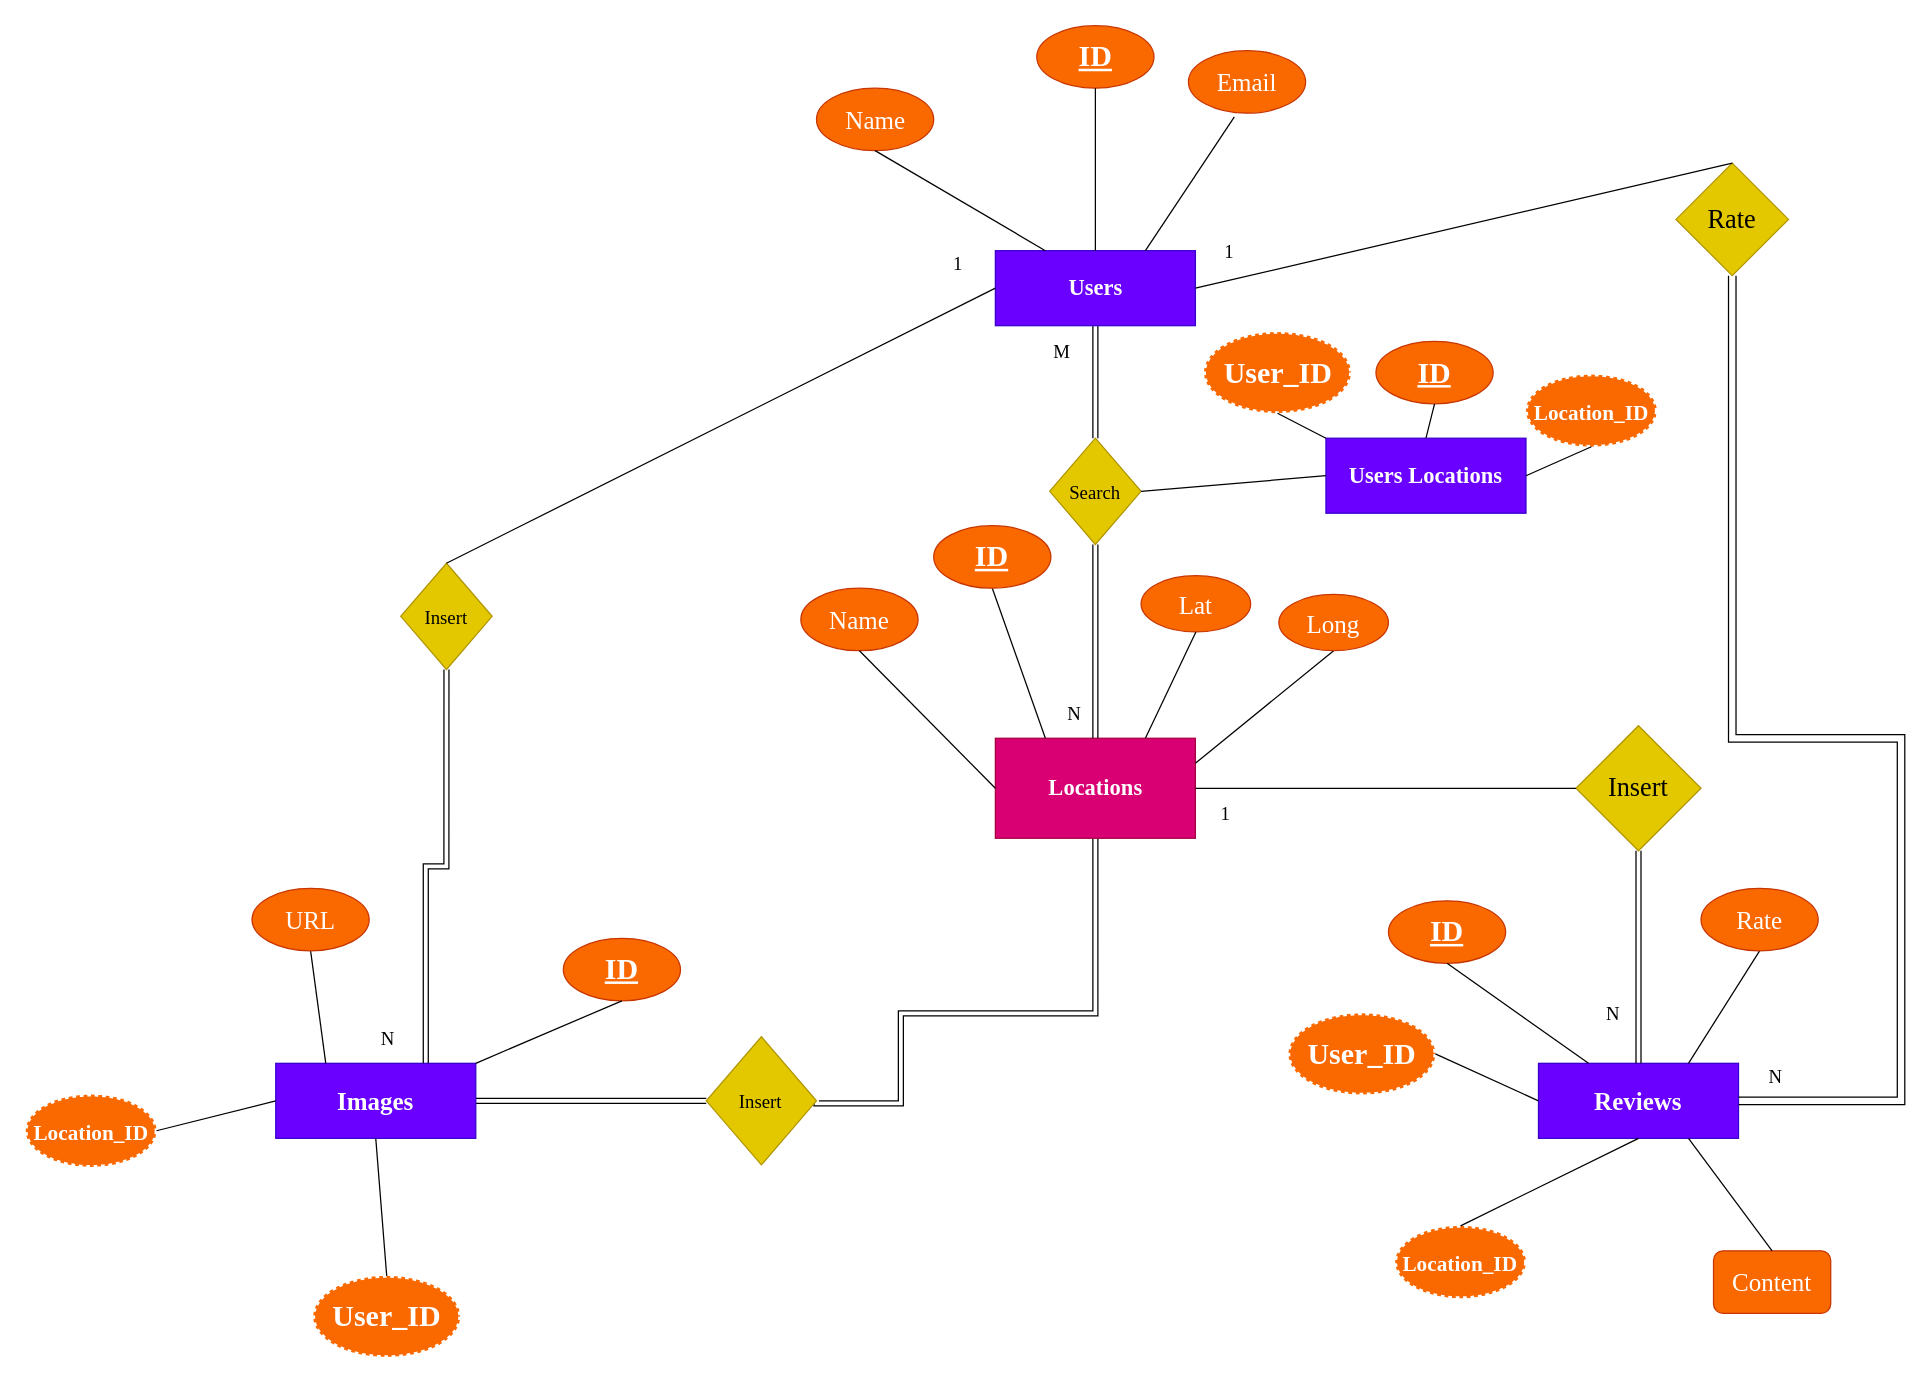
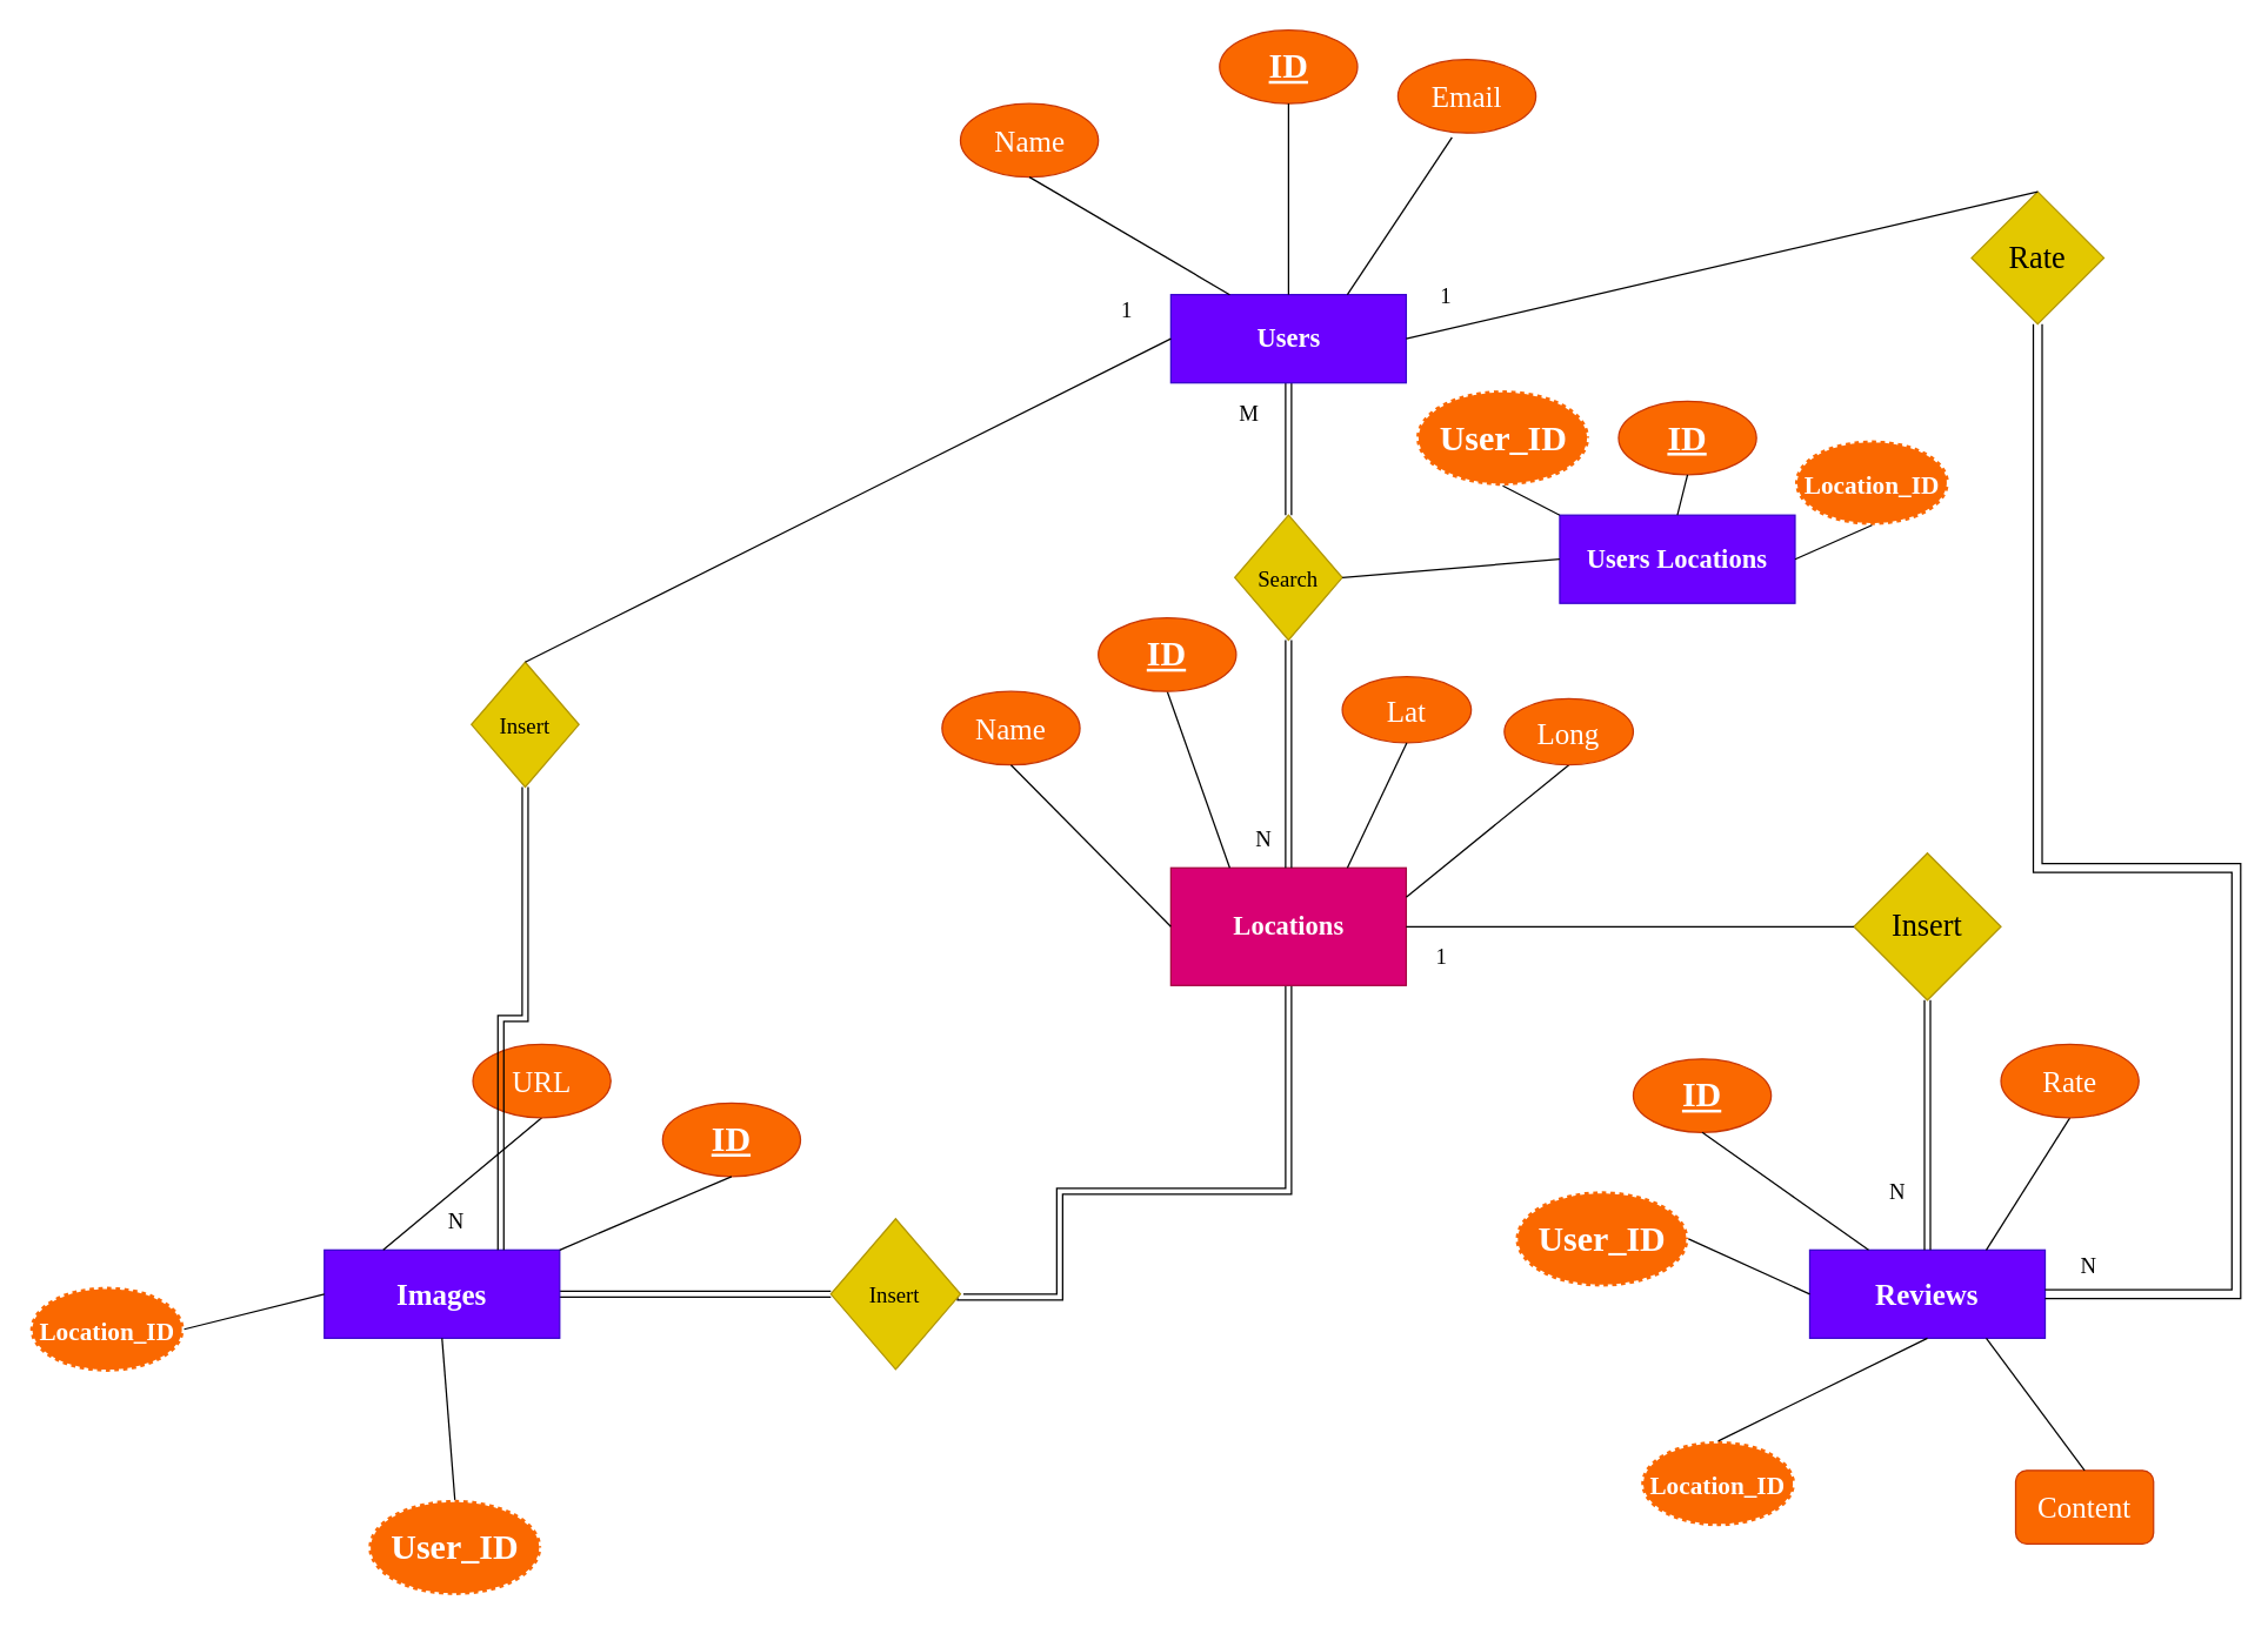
- <mxCell id="27" value="&lt;font style=&quot;font-size: 20px&quot;&gt;URL&lt;/font&gt;" style="ellipse;whiteSpace=wrap;html=1;fillColor=#fa6800;strokeColor=#C73500;fontColor=#FFFFFF;fontFamily=IRANSans;fontSize=20;" parent="1" vertex="1"><mxGeometry x="201" y="710" width="93.75" height="50" as="geometry" /></mxCell>
+ <mxCell id="27" value="&lt;font style=&quot;font-size: 20px&quot;&gt;URL&lt;/font&gt;" style="ellipse;whiteSpace=wrap;html=1;fillColor=#fa6800;strokeColor=#C73500;fontColor=#FFFFFF;fontFamily=IRANSans;fontSize=20;" parent="1" vertex="1"><mxGeometry x="321" y="710" width="93.75" height="50" as="geometry" /></mxCell>
